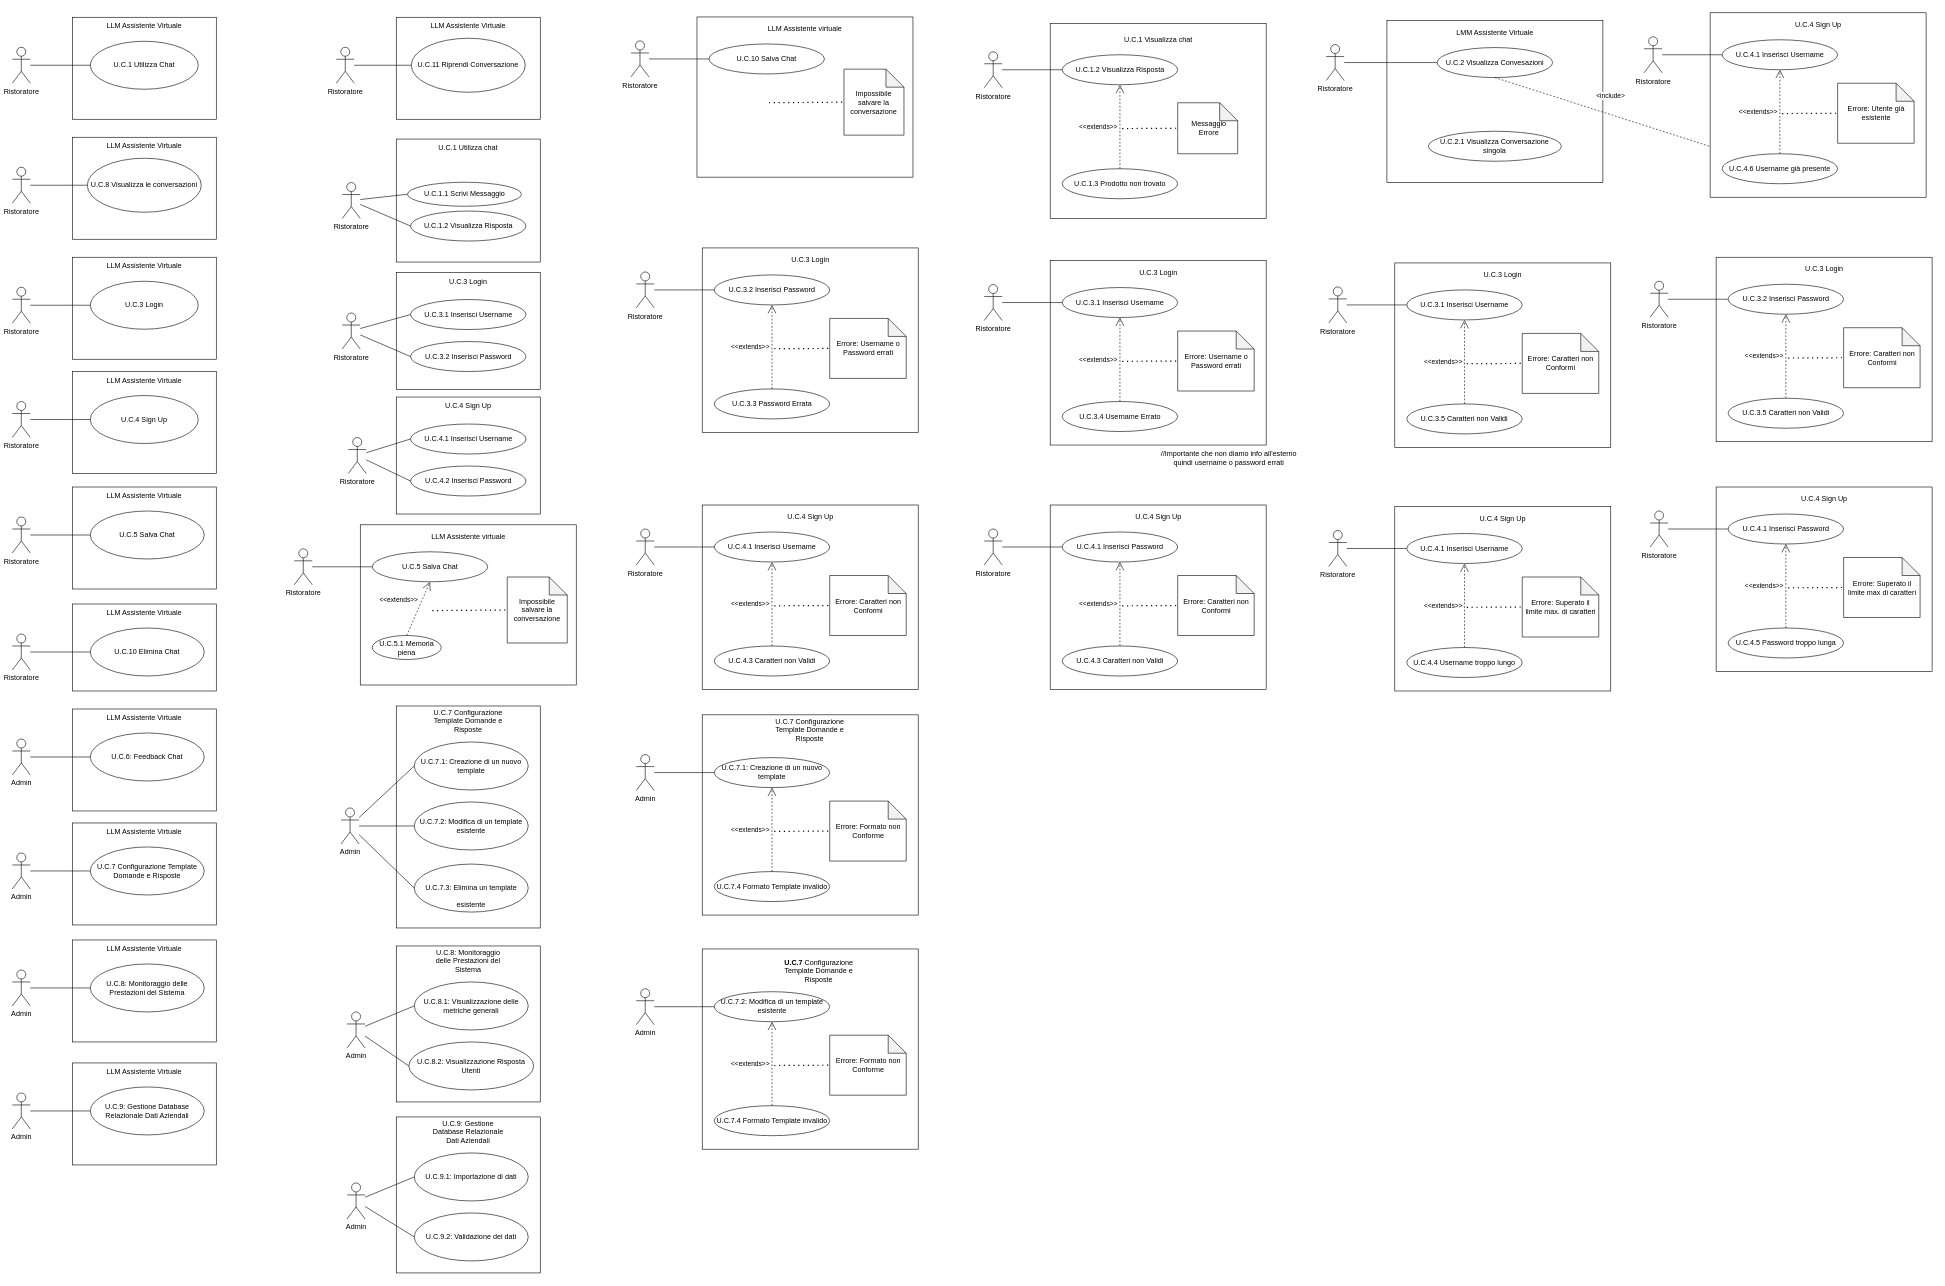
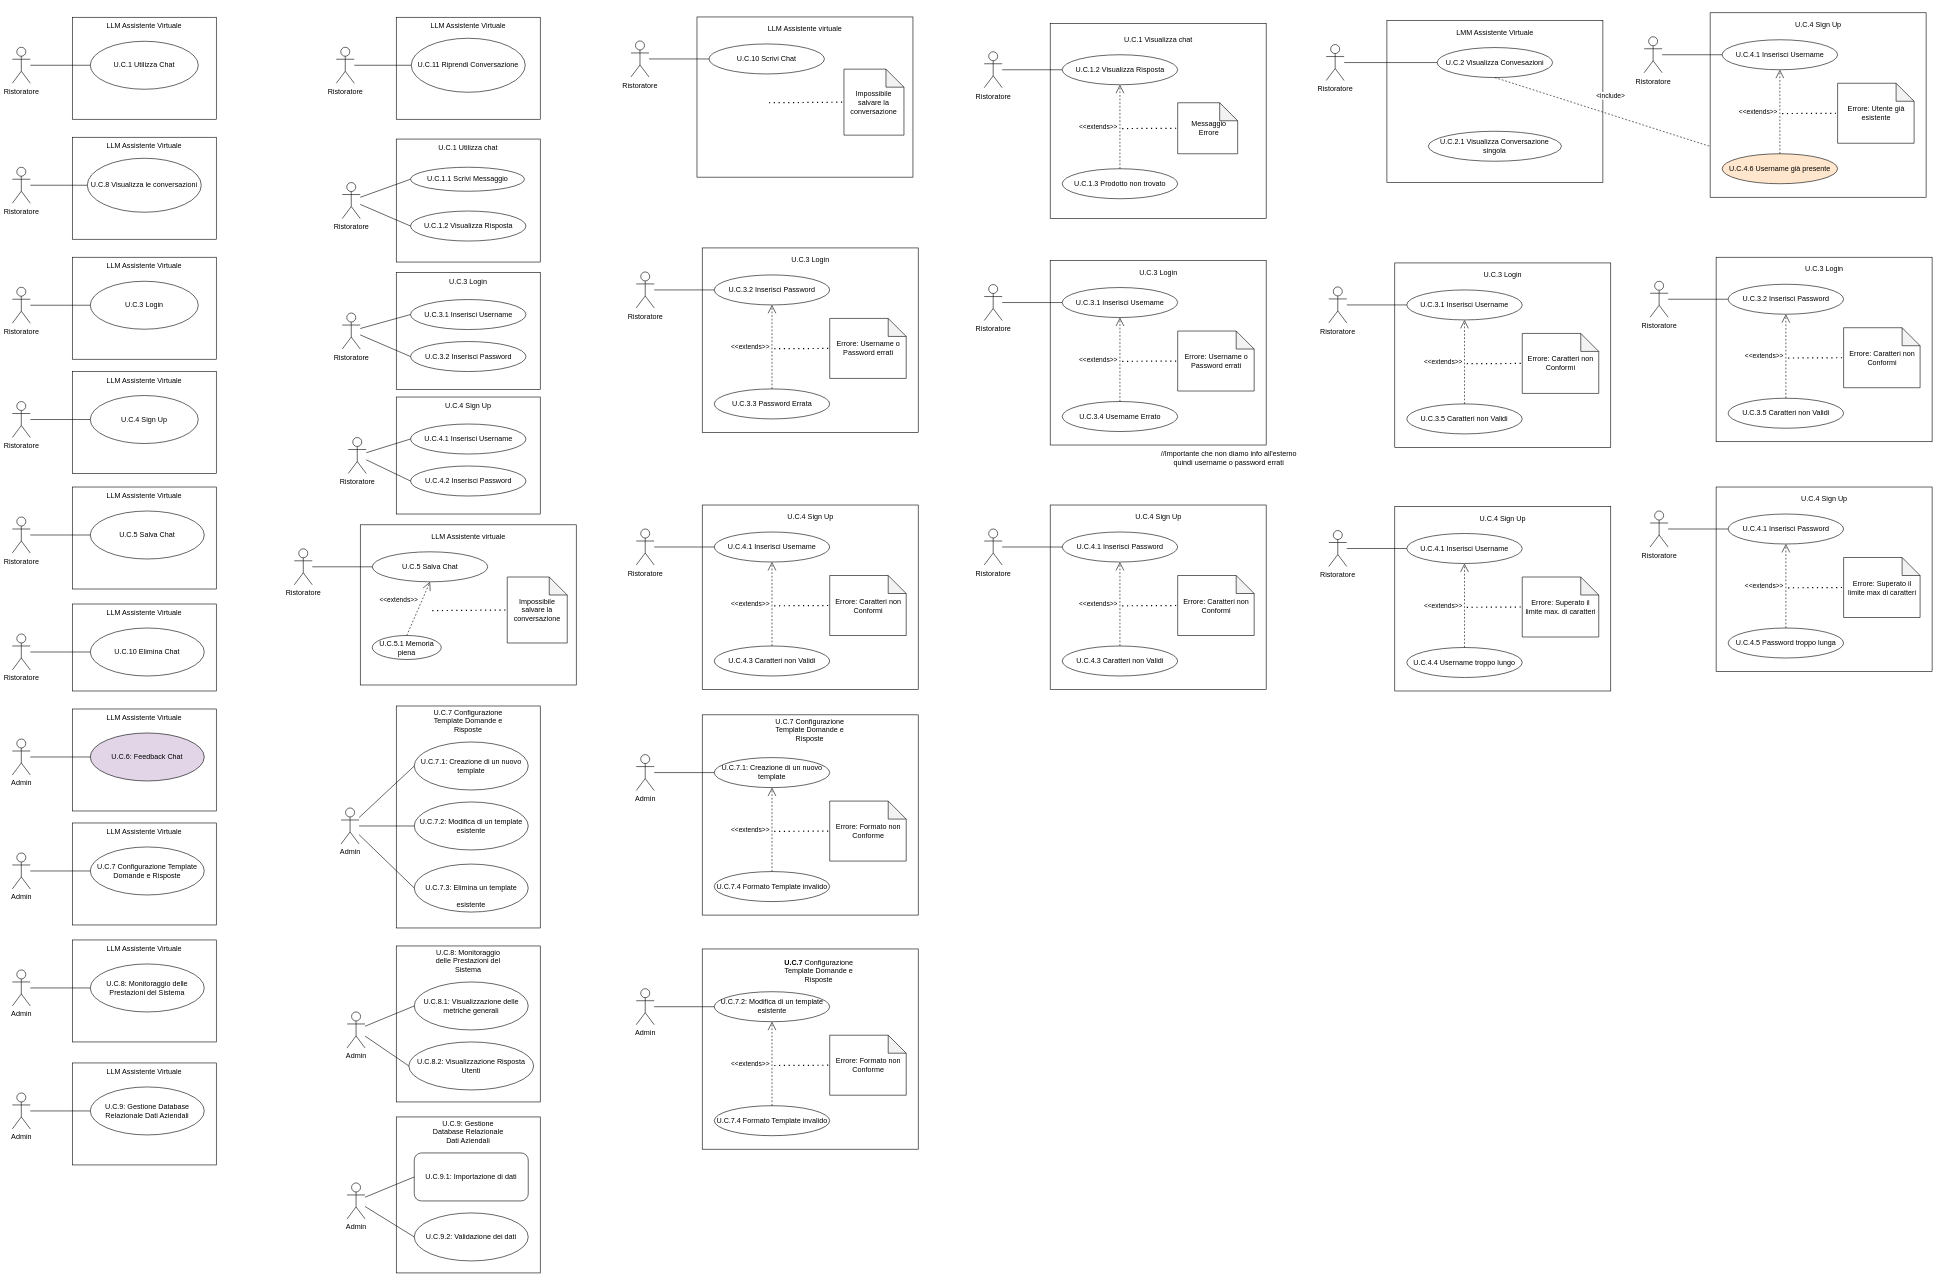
- <mxCell id="228" value="U.C.10 Salva Chat" style="ellipse;whiteSpace=wrap;html=1;" vertex="1" parent="1"><mxGeometry x="1181.25" y="72.5" width="192.5" height="50" as="geometry" /></mxCell>
+ <mxCell id="228" value="U.C.10 Scrivi Chat" style="ellipse;whiteSpace=wrap;html=1;" vertex="1" parent="1"><mxGeometry x="1181.25" y="72.5" width="192.5" height="50" as="geometry" /></mxCell>
- <mxCell id="159" value="U.C.4.6 Username già presente" style="ellipse;whiteSpace=wrap;html=1;" vertex="1" parent="1"><mxGeometry x="2870" y="255.5" width="192.5" height="50" as="geometry" /></mxCell>
+ <mxCell id="159" value="U.C.4.6 Username già presente" style="ellipse;whiteSpace=wrap;html=1;fillColor=#ffe6cc;" vertex="1" parent="1"><mxGeometry x="2870" y="255.5" width="192.5" height="50" as="geometry" /></mxCell>
- <mxCell id="30" value="U.C.1.1 Scrivi Messaggio" style="ellipse;whiteSpace=wrap;html=1;" vertex="1" parent="1"><mxGeometry x="678.75" y="303" width="190" height="40" as="geometry" /></mxCell>
+ <mxCell id="30" value="U.C.1.1 Scrivi Messaggio" style="ellipse;whiteSpace=wrap;html=1;" vertex="1" parent="1"><mxGeometry x="683.75" y="278" width="190" height="40" as="geometry" /></mxCell>
- <mxCell id="96" value="&lt;span id=&quot;docs-internal-guid-b03b15d7-7fff-4212-dcc8-16bb16105b6e&quot; style=&quot;font-family: Arial, sans-serif; background-color: transparent; font-weight: 400; font-style: normal; font-variant: normal; text-decoration: none; vertical-align: baseline; white-space: pre-wrap;&quot;&gt;U.C.6: Feedback Chat&lt;/span&gt;" style="ellipse;whiteSpace=wrap;html=1;" vertex="1" parent="1"><mxGeometry x="150" y="1221" width="190" height="80" as="geometry" /></mxCell>
+ <mxCell id="96" value="&lt;span id=&quot;docs-internal-guid-b03b15d7-7fff-4212-dcc8-16bb16105b6e&quot; style=&quot;font-family: Arial, sans-serif; background-color: transparent; font-weight: 400; font-style: normal; font-variant: normal; text-decoration: none; vertical-align: baseline; white-space: pre-wrap;&quot;&gt;U.C.6: Feedback Chat&lt;/span&gt;" style="ellipse;whiteSpace=wrap;html=1;fillColor=#e1d5e7;" vertex="1" parent="1"><mxGeometry x="150" y="1221" width="190" height="80" as="geometry" /></mxCell>
- <mxCell id="194" value="&lt;span id=&quot;docs-internal-guid-02faad39-7fff-26de-55e5-bcb45922780e&quot; style=&quot;font-family: Arial, sans-serif; background-color: transparent; font-weight: 400; font-style: normal; font-variant: normal; text-decoration: none; vertical-align: baseline; white-space: pre-wrap;&quot;&gt;U.C.9.1: Importazione di dati&lt;/span&gt;" style="ellipse;whiteSpace=wrap;html=1;" vertex="1" parent="1"><mxGeometry x="690" y="1921" width="190" height="80" as="geometry" /></mxCell>
+ <mxCell id="194" value="&lt;span id=&quot;docs-internal-guid-02faad39-7fff-26de-55e5-bcb45922780e&quot; style=&quot;font-family: Arial, sans-serif; background-color: transparent; font-weight: 400; font-style: normal; font-variant: normal; text-decoration: none; vertical-align: baseline; white-space: pre-wrap;&quot;&gt;U.C.9.1: Importazione di dati&lt;/span&gt;" style="whiteSpace=wrap;html=1;rounded=1;" vertex="1" parent="1"><mxGeometry x="690" y="1921" width="190" height="80" as="geometry" /></mxCell>
